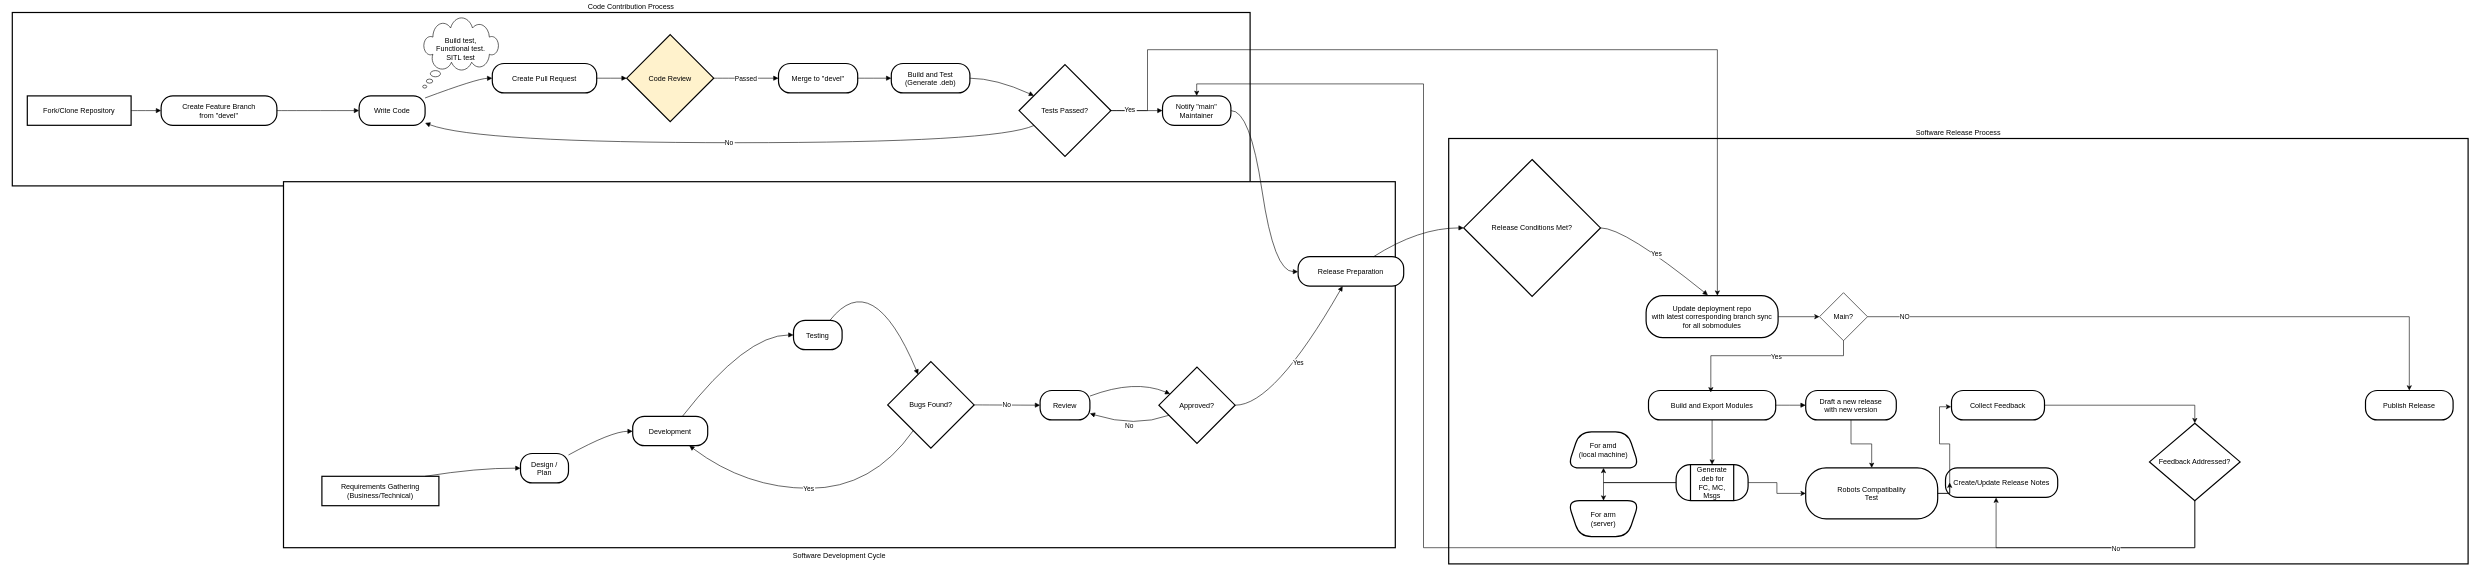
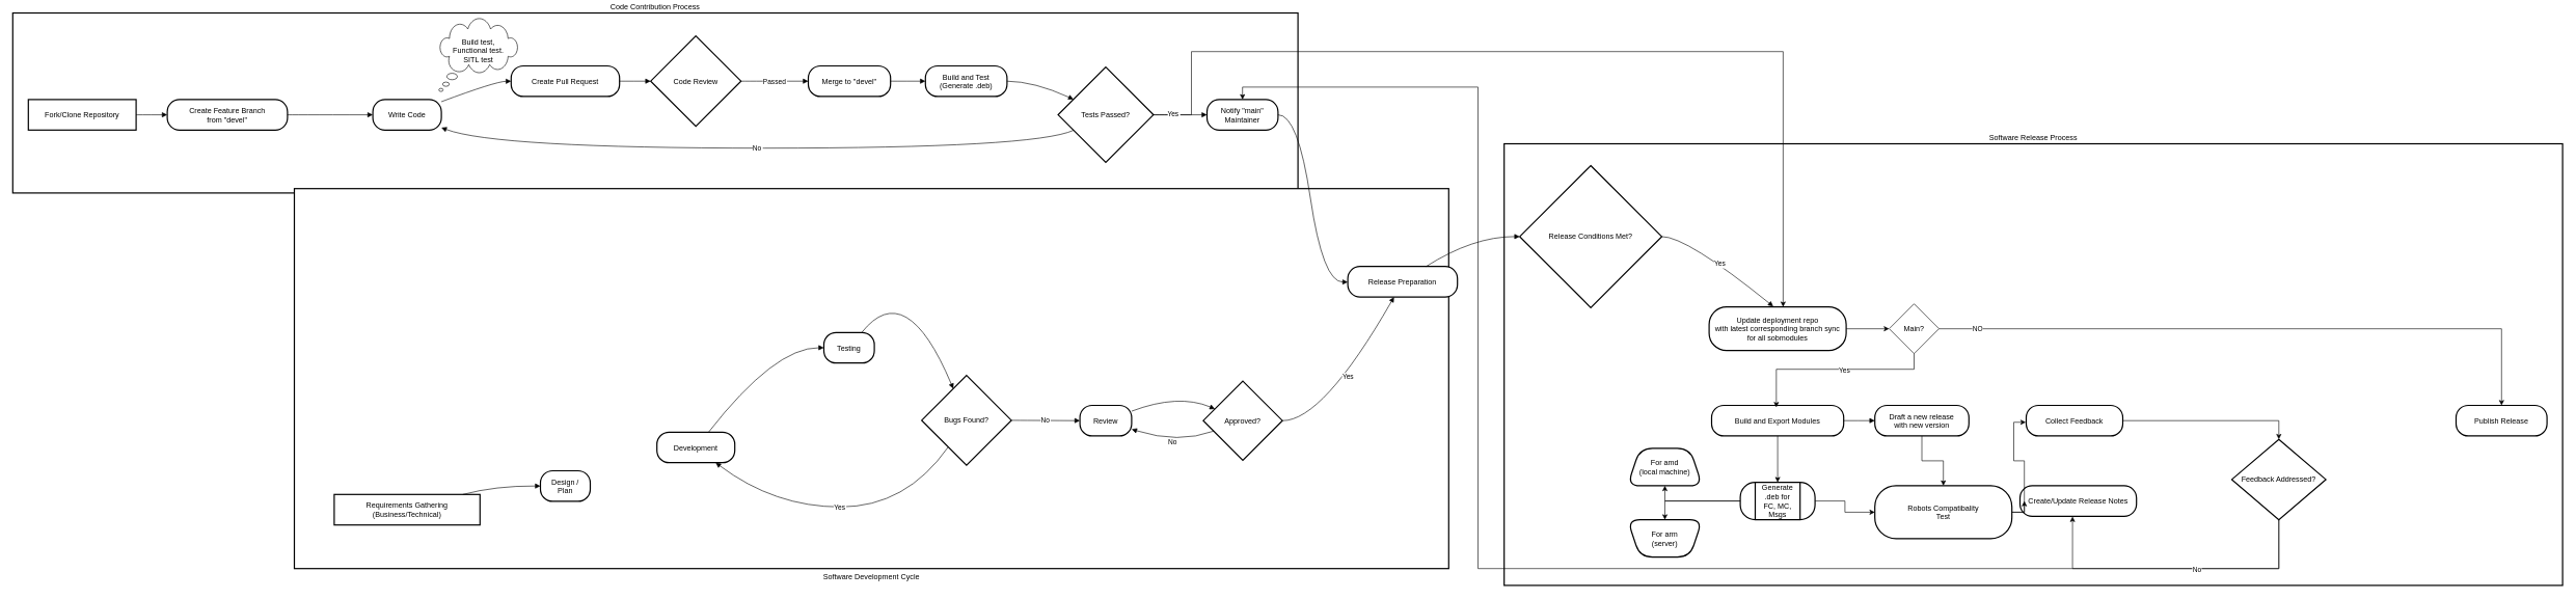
- <mxCell id="17" value="Code Review" style="rhombus;strokeWidth=2;whiteSpace=wrap;fillColor=#fff2cc;" parent="1" vertex="1"><mxGeometry x="1044" y="57" width="145" height="145" as="geometry" /></mxCell>
+ <mxCell id="17" value="Code Review" style="rhombus;strokeWidth=2;whiteSpace=wrap;" parent="1" vertex="1"><mxGeometry x="1044" y="57" width="145" height="145" as="geometry" /></mxCell>
- <mxCell id="34" value="" style="curved=1;startArrow=none;endArrow=block;exitX=1;exitY=0.05;entryX=0;entryY=0.51;" parent="1" source="6" target="7" edge="1"><mxGeometry relative="1" as="geometry"><Array as="points"><mxPoint x="1019" y="718" /></Array></mxGeometry></mxCell>
- <mxCell id="5" value="Requirements Gathering &#10;(Business/Technical)" style="whiteSpace=wrap;strokeWidth=2;" parent="1" vertex="1"><mxGeometry x="536" y="793" width="195" height="49" as="geometry" /></mxCell>
+ <mxCell id="5" value="Requirements Gathering &#10;(Business/Technical)" style="whiteSpace=wrap;strokeWidth=2;" parent="1" vertex="1"><mxGeometry x="536" y="793" width="234" height="49" as="geometry" /></mxCell>
